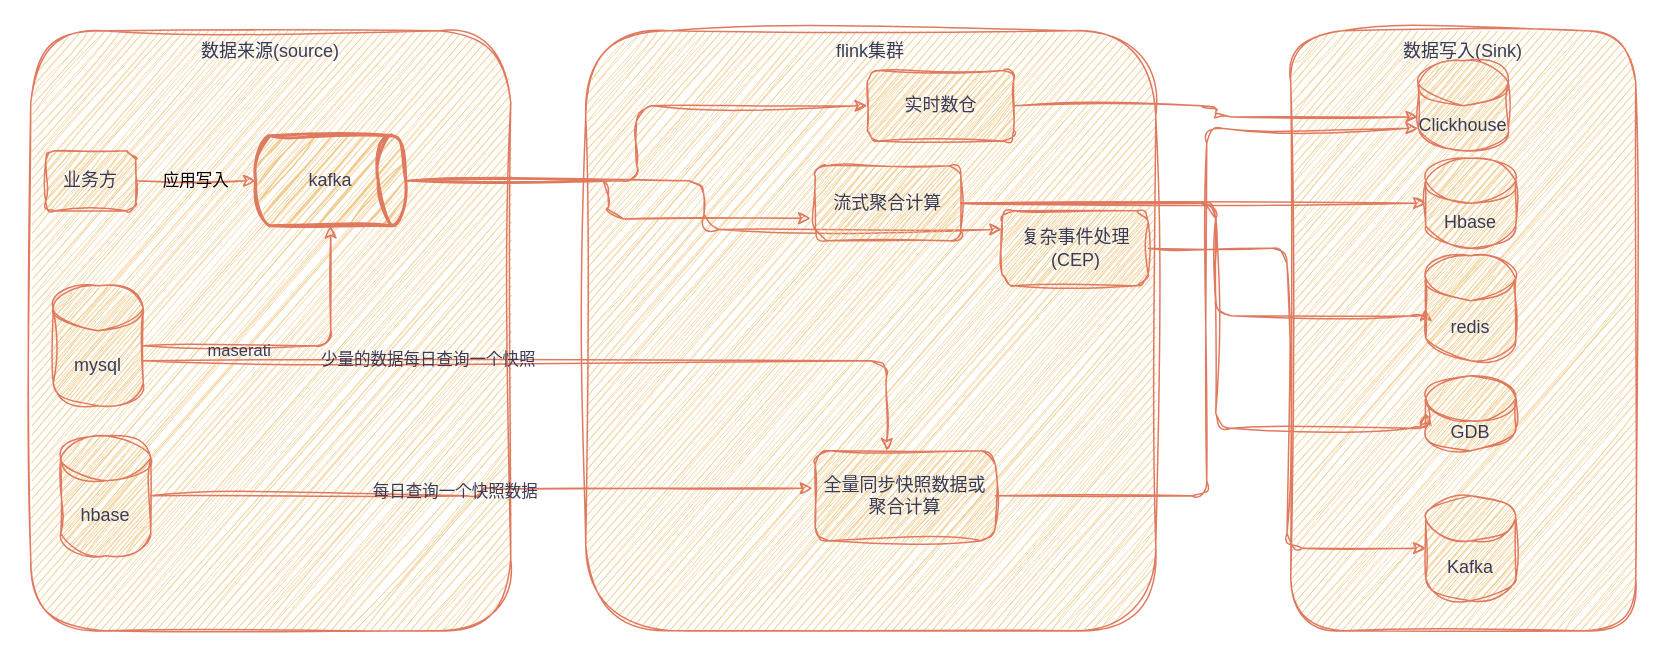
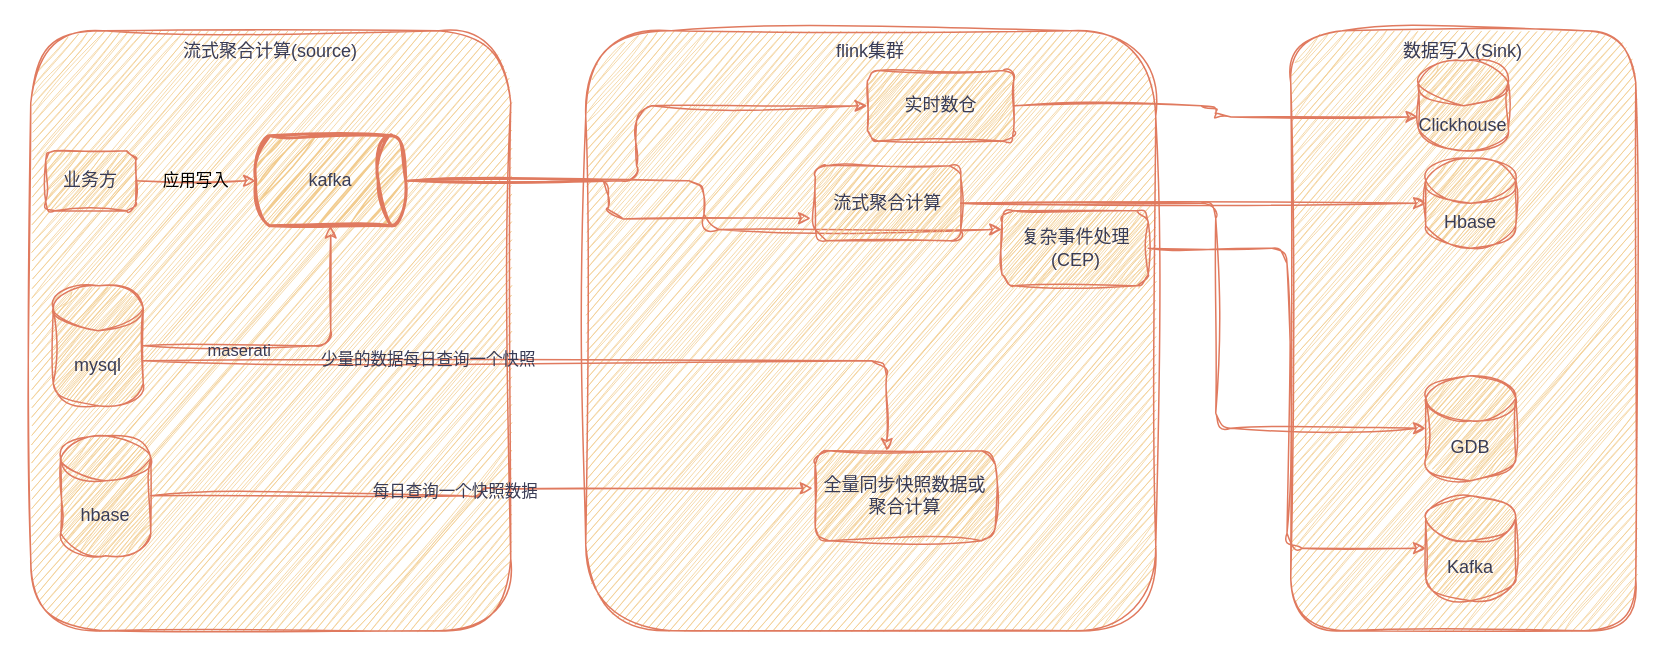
- <mxCell id="3" value="数据来源(source)" style="rounded=1;whiteSpace=wrap;html=1;verticalAlign=top;labelBackgroundColor=none;fillColor=#F2CC8F;strokeColor=#E07A5F;labelBorderColor=none;sketch=1;curveFitting=1;jiggle=2;fontColor=#393C56;" vertex="1" parent="1"><mxGeometry x="20" y="20" width="320" height="400" as="geometry" /></mxCell>
+ <mxCell id="3" value="流式聚合计算(source)" style="rounded=1;whiteSpace=wrap;html=1;verticalAlign=top;labelBackgroundColor=none;fillColor=#F2CC8F;strokeColor=#E07A5F;labelBorderColor=none;sketch=1;curveFitting=1;jiggle=2;fontColor=#393C56;" vertex="1" parent="1"><mxGeometry x="20" y="20" width="320" height="400" as="geometry" /></mxCell>
- <mxCell id="32" style="edgeStyle=orthogonalEdgeStyle;rounded=1;orthogonalLoop=1;jettySize=auto;html=1;entryX=0;entryY=1;entryDx=0;entryDy=-15;entryPerimeter=0;strokeColor=#E07A5F;fontColor=default;fillColor=#F2CC8F;labelBackgroundColor=none;labelBorderColor=none;sketch=1;curveFitting=1;jiggle=2;" edge="1" parent="1" source="33" target="19"><mxGeometry relative="1" as="geometry" /></mxCell>
- <mxCell id="30" value="redis" style="shape=cylinder3;whiteSpace=wrap;html=1;boundedLbl=1;backgroundOutline=1;size=15;labelBackgroundColor=none;fillColor=#F2CC8F;strokeColor=#E07A5F;fontColor=#393C56;labelBorderColor=none;sketch=1;curveFitting=1;jiggle=2;rounded=1;" vertex="1" parent="1"><mxGeometry x="950" y="170" width="60" height="70" as="geometry" /></mxCell>
- <mxCell id="26" style="edgeStyle=orthogonalEdgeStyle;rounded=1;orthogonalLoop=1;jettySize=auto;html=1;entryX=0;entryY=0.5;entryDx=0;entryDy=0;entryPerimeter=0;labelBackgroundColor=none;strokeColor=#E07A5F;fontColor=default;labelBorderColor=none;sketch=1;curveFitting=1;jiggle=2;" edge="1" parent="1" source="28" target="30"><mxGeometry relative="1" as="geometry"><Array as="points"><mxPoint x="810" y="135" /><mxPoint x="810" y="210" /><mxPoint x="950" y="210" /></Array></mxGeometry></mxCell>
- <mxCell id="31" value="GDB" style="shape=cylinder3;whiteSpace=wrap;html=1;boundedLbl=1;backgroundOutline=1;size=15;labelBackgroundColor=none;fillColor=#F2CC8F;strokeColor=#E07A5F;fontColor=#393C56;labelBorderColor=none;sketch=1;curveFitting=1;jiggle=2;rounded=1;" vertex="1" parent="1"><mxGeometry x="950" y="250" width="60" height="50" as="geometry" /></mxCell>
+ <mxCell id="31" value="GDB" style="shape=cylinder3;whiteSpace=wrap;html=1;boundedLbl=1;backgroundOutline=1;size=15;labelBackgroundColor=none;fillColor=#F2CC8F;strokeColor=#E07A5F;fontColor=#393C56;labelBorderColor=none;sketch=1;curveFitting=1;jiggle=2;rounded=1;" vertex="1" parent="1"><mxGeometry x="950" y="250" width="60" height="70" as="geometry" /></mxCell>
